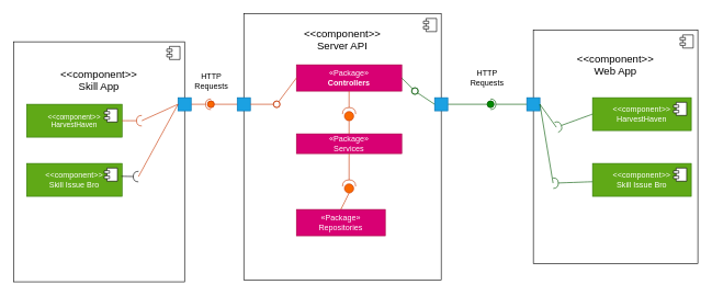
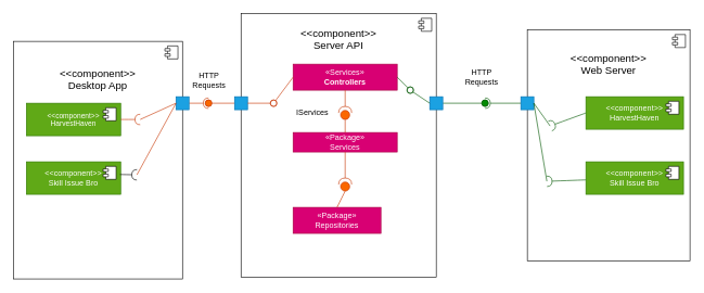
- <mxCell id="8" value="«Package»&lt;br&gt;&lt;b&gt;Controllers&lt;/b&gt;" style="html=1;dropTarget=0;whiteSpace=wrap;fillColor=#d80073;strokeColor=#A50040;fontColor=#ffffff;" parent="1" vertex="1"><mxGeometry x="450" y="98" width="160" height="40" as="geometry" /></mxCell>
+ <mxCell id="8" value="«Services»&lt;br&gt;&lt;b&gt;Controllers&lt;/b&gt;" style="html=1;dropTarget=0;whiteSpace=wrap;fillColor=#d80073;strokeColor=#A50040;fontColor=#ffffff;" parent="1" vertex="1"><mxGeometry x="450" y="98" width="160" height="40" as="geometry" /></mxCell>
+ <mxCell id="47" value="IServices" style="text;html=1;align=center;verticalAlign=middle;whiteSpace=wrap;rounded=0;" parent="1" vertex="1"><mxGeometry x="450" y="158" width="60" height="30" as="geometry" /></mxCell>
- <mxCell id="4" value="&lt;font style=&quot;font-size: 16px;&quot;&gt;&amp;lt;&amp;lt;component&amp;gt;&amp;gt;&lt;/font&gt;&lt;div style=&quot;font-size: 16px;&quot;&gt;Web App&lt;/div&gt;&lt;div style=&quot;font-size: 16px;&quot;&gt;&lt;br&gt;&lt;/div&gt;&lt;div style=&quot;font-size: 16px;&quot;&gt;&lt;font style=&quot;font-size: 16px;&quot;&gt;&lt;br&gt;&lt;/font&gt;&lt;/div&gt;&lt;div style=&quot;font-size: 16px;&quot;&gt;&lt;font style=&quot;font-size: 16px;&quot;&gt;&lt;br&gt;&lt;/font&gt;&lt;/div&gt;&lt;div style=&quot;font-size: 16px;&quot;&gt;&lt;font style=&quot;font-size: 16px;&quot;&gt;&lt;br&gt;&lt;/font&gt;&lt;/div&gt;&lt;div style=&quot;font-size: 16px;&quot;&gt;&lt;font style=&quot;font-size: 16px;&quot;&gt;&lt;br&gt;&lt;/font&gt;&lt;/div&gt;&lt;div style=&quot;font-size: 16px;&quot;&gt;&lt;font style=&quot;font-size: 16px;&quot;&gt;&lt;br&gt;&lt;/font&gt;&lt;/div&gt;&lt;div style=&quot;font-size: 16px;&quot;&gt;&lt;font style=&quot;font-size: 16px;&quot;&gt;&lt;br&gt;&lt;/font&gt;&lt;/div&gt;&lt;div style=&quot;font-size: 16px;&quot;&gt;&lt;font style=&quot;font-size: 16px;&quot;&gt;&lt;br&gt;&lt;/font&gt;&lt;/div&gt;&lt;div style=&quot;font-size: 16px;&quot;&gt;&lt;font style=&quot;font-size: 16px;&quot;&gt;&lt;br&gt;&lt;/font&gt;&lt;/div&gt;&lt;div style=&quot;font-size: 16px;&quot;&gt;&lt;font style=&quot;font-size: 16px;&quot;&gt;&lt;br&gt;&lt;/font&gt;&lt;/div&gt;&lt;div style=&quot;font-size: 16px;&quot;&gt;&lt;font style=&quot;font-size: 16px;&quot;&gt;&lt;br&gt;&lt;/font&gt;&lt;/div&gt;&lt;div style=&quot;font-size: 16px;&quot;&gt;&lt;font style=&quot;font-size: 16px;&quot;&gt;&lt;br&gt;&lt;/font&gt;&lt;/div&gt;&lt;div style=&quot;font-size: 16px;&quot;&gt;&lt;font style=&quot;font-size: 16px;&quot;&gt;&lt;br&gt;&lt;/font&gt;&lt;/div&gt;" style="html=1;dropTarget=0;whiteSpace=wrap;" parent="1" vertex="1"><mxGeometry x="810" y="45.5" width="250" height="355" as="geometry" /></mxCell>
+ <mxCell id="4" value="&lt;font style=&quot;font-size: 16px;&quot;&gt;&amp;lt;&amp;lt;component&amp;gt;&amp;gt;&lt;/font&gt;&lt;div style=&quot;font-size: 16px;&quot;&gt;Web Server&lt;/div&gt;&lt;div style=&quot;font-size: 16px;&quot;&gt;&lt;br&gt;&lt;/div&gt;&lt;div style=&quot;font-size: 16px;&quot;&gt;&lt;font style=&quot;font-size: 16px;&quot;&gt;&lt;br&gt;&lt;/font&gt;&lt;/div&gt;&lt;div style=&quot;font-size: 16px;&quot;&gt;&lt;font style=&quot;font-size: 16px;&quot;&gt;&lt;br&gt;&lt;/font&gt;&lt;/div&gt;&lt;div style=&quot;font-size: 16px;&quot;&gt;&lt;font style=&quot;font-size: 16px;&quot;&gt;&lt;br&gt;&lt;/font&gt;&lt;/div&gt;&lt;div style=&quot;font-size: 16px;&quot;&gt;&lt;font style=&quot;font-size: 16px;&quot;&gt;&lt;br&gt;&lt;/font&gt;&lt;/div&gt;&lt;div style=&quot;font-size: 16px;&quot;&gt;&lt;font style=&quot;font-size: 16px;&quot;&gt;&lt;br&gt;&lt;/font&gt;&lt;/div&gt;&lt;div style=&quot;font-size: 16px;&quot;&gt;&lt;font style=&quot;font-size: 16px;&quot;&gt;&lt;br&gt;&lt;/font&gt;&lt;/div&gt;&lt;div style=&quot;font-size: 16px;&quot;&gt;&lt;font style=&quot;font-size: 16px;&quot;&gt;&lt;br&gt;&lt;/font&gt;&lt;/div&gt;&lt;div style=&quot;font-size: 16px;&quot;&gt;&lt;font style=&quot;font-size: 16px;&quot;&gt;&lt;br&gt;&lt;/font&gt;&lt;/div&gt;&lt;div style=&quot;font-size: 16px;&quot;&gt;&lt;font style=&quot;font-size: 16px;&quot;&gt;&lt;br&gt;&lt;/font&gt;&lt;/div&gt;&lt;div style=&quot;font-size: 16px;&quot;&gt;&lt;font style=&quot;font-size: 16px;&quot;&gt;&lt;br&gt;&lt;/font&gt;&lt;/div&gt;&lt;div style=&quot;font-size: 16px;&quot;&gt;&lt;font style=&quot;font-size: 16px;&quot;&gt;&lt;br&gt;&lt;/font&gt;&lt;/div&gt;&lt;div style=&quot;font-size: 16px;&quot;&gt;&lt;font style=&quot;font-size: 16px;&quot;&gt;&lt;br&gt;&lt;/font&gt;&lt;/div&gt;" style="html=1;dropTarget=0;whiteSpace=wrap;" parent="1" vertex="1"><mxGeometry x="810" y="45.5" width="250" height="355" as="geometry" /></mxCell>
- <mxCell id="6" value="&lt;font style=&quot;font-size: 16px;&quot;&gt;&amp;lt;&amp;lt;component&amp;gt;&amp;gt;&lt;/font&gt;&lt;div style=&quot;font-size: 16px;&quot;&gt;Skill App&lt;/div&gt;&lt;div style=&quot;font-size: 16px;&quot;&gt;&lt;font style=&quot;font-size: 16px;&quot;&gt;&lt;br&gt;&lt;/font&gt;&lt;/div&gt;&lt;div style=&quot;font-size: 16px;&quot;&gt;&lt;font style=&quot;font-size: 16px;&quot;&gt;&lt;br&gt;&lt;/font&gt;&lt;/div&gt;&lt;div style=&quot;font-size: 16px;&quot;&gt;&lt;font style=&quot;font-size: 16px;&quot;&gt;&lt;br&gt;&lt;/font&gt;&lt;/div&gt;&lt;div style=&quot;font-size: 16px;&quot;&gt;&lt;font style=&quot;font-size: 16px;&quot;&gt;&lt;br&gt;&lt;/font&gt;&lt;/div&gt;&lt;div style=&quot;font-size: 16px;&quot;&gt;&lt;font style=&quot;font-size: 16px;&quot;&gt;&lt;br&gt;&lt;/font&gt;&lt;/div&gt;&lt;div style=&quot;font-size: 16px;&quot;&gt;&lt;font style=&quot;font-size: 16px;&quot;&gt;&lt;br&gt;&lt;/font&gt;&lt;/div&gt;&lt;div style=&quot;font-size: 16px;&quot;&gt;&lt;font style=&quot;font-size: 16px;&quot;&gt;&lt;br&gt;&lt;/font&gt;&lt;/div&gt;&lt;div style=&quot;font-size: 16px;&quot;&gt;&lt;font style=&quot;font-size: 16px;&quot;&gt;&lt;br&gt;&lt;/font&gt;&lt;/div&gt;&lt;div style=&quot;font-size: 16px;&quot;&gt;&lt;font style=&quot;font-size: 16px;&quot;&gt;&lt;br&gt;&lt;/font&gt;&lt;/div&gt;&lt;div style=&quot;font-size: 16px;&quot;&gt;&lt;font style=&quot;font-size: 16px;&quot;&gt;&lt;br&gt;&lt;/font&gt;&lt;/div&gt;&lt;div style=&quot;font-size: 16px;&quot;&gt;&lt;font style=&quot;font-size: 16px;&quot;&gt;&lt;br&gt;&lt;/font&gt;&lt;/div&gt;&lt;div style=&quot;font-size: 16px;&quot;&gt;&lt;font style=&quot;font-size: 16px;&quot;&gt;&lt;br&gt;&lt;/font&gt;&lt;/div&gt;&lt;div style=&quot;font-size: 16px;&quot;&gt;&lt;font style=&quot;font-size: 16px;&quot;&gt;&lt;br&gt;&lt;/font&gt;&lt;/div&gt;" style="html=1;dropTarget=0;whiteSpace=wrap;" parent="1" vertex="1"><mxGeometry x="20" y="63" width="260" height="365" as="geometry" /></mxCell>
+ <mxCell id="6" value="&lt;font style=&quot;font-size: 16px;&quot;&gt;&amp;lt;&amp;lt;component&amp;gt;&amp;gt;&lt;/font&gt;&lt;div style=&quot;font-size: 16px;&quot;&gt;Desktop App&lt;/div&gt;&lt;div style=&quot;font-size: 16px;&quot;&gt;&lt;font style=&quot;font-size: 16px;&quot;&gt;&lt;br&gt;&lt;/font&gt;&lt;/div&gt;&lt;div style=&quot;font-size: 16px;&quot;&gt;&lt;font style=&quot;font-size: 16px;&quot;&gt;&lt;br&gt;&lt;/font&gt;&lt;/div&gt;&lt;div style=&quot;font-size: 16px;&quot;&gt;&lt;font style=&quot;font-size: 16px;&quot;&gt;&lt;br&gt;&lt;/font&gt;&lt;/div&gt;&lt;div style=&quot;font-size: 16px;&quot;&gt;&lt;font style=&quot;font-size: 16px;&quot;&gt;&lt;br&gt;&lt;/font&gt;&lt;/div&gt;&lt;div style=&quot;font-size: 16px;&quot;&gt;&lt;font style=&quot;font-size: 16px;&quot;&gt;&lt;br&gt;&lt;/font&gt;&lt;/div&gt;&lt;div style=&quot;font-size: 16px;&quot;&gt;&lt;font style=&quot;font-size: 16px;&quot;&gt;&lt;br&gt;&lt;/font&gt;&lt;/div&gt;&lt;div style=&quot;font-size: 16px;&quot;&gt;&lt;font style=&quot;font-size: 16px;&quot;&gt;&lt;br&gt;&lt;/font&gt;&lt;/div&gt;&lt;div style=&quot;font-size: 16px;&quot;&gt;&lt;font style=&quot;font-size: 16px;&quot;&gt;&lt;br&gt;&lt;/font&gt;&lt;/div&gt;&lt;div style=&quot;font-size: 16px;&quot;&gt;&lt;font style=&quot;font-size: 16px;&quot;&gt;&lt;br&gt;&lt;/font&gt;&lt;/div&gt;&lt;div style=&quot;font-size: 16px;&quot;&gt;&lt;font style=&quot;font-size: 16px;&quot;&gt;&lt;br&gt;&lt;/font&gt;&lt;/div&gt;&lt;div style=&quot;font-size: 16px;&quot;&gt;&lt;font style=&quot;font-size: 16px;&quot;&gt;&lt;br&gt;&lt;/font&gt;&lt;/div&gt;&lt;div style=&quot;font-size: 16px;&quot;&gt;&lt;font style=&quot;font-size: 16px;&quot;&gt;&lt;br&gt;&lt;/font&gt;&lt;/div&gt;&lt;div style=&quot;font-size: 16px;&quot;&gt;&lt;font style=&quot;font-size: 16px;&quot;&gt;&lt;br&gt;&lt;/font&gt;&lt;/div&gt;" style="html=1;dropTarget=0;whiteSpace=wrap;" parent="1" vertex="1"><mxGeometry x="20" y="63" width="260" height="365" as="geometry" /></mxCell>
